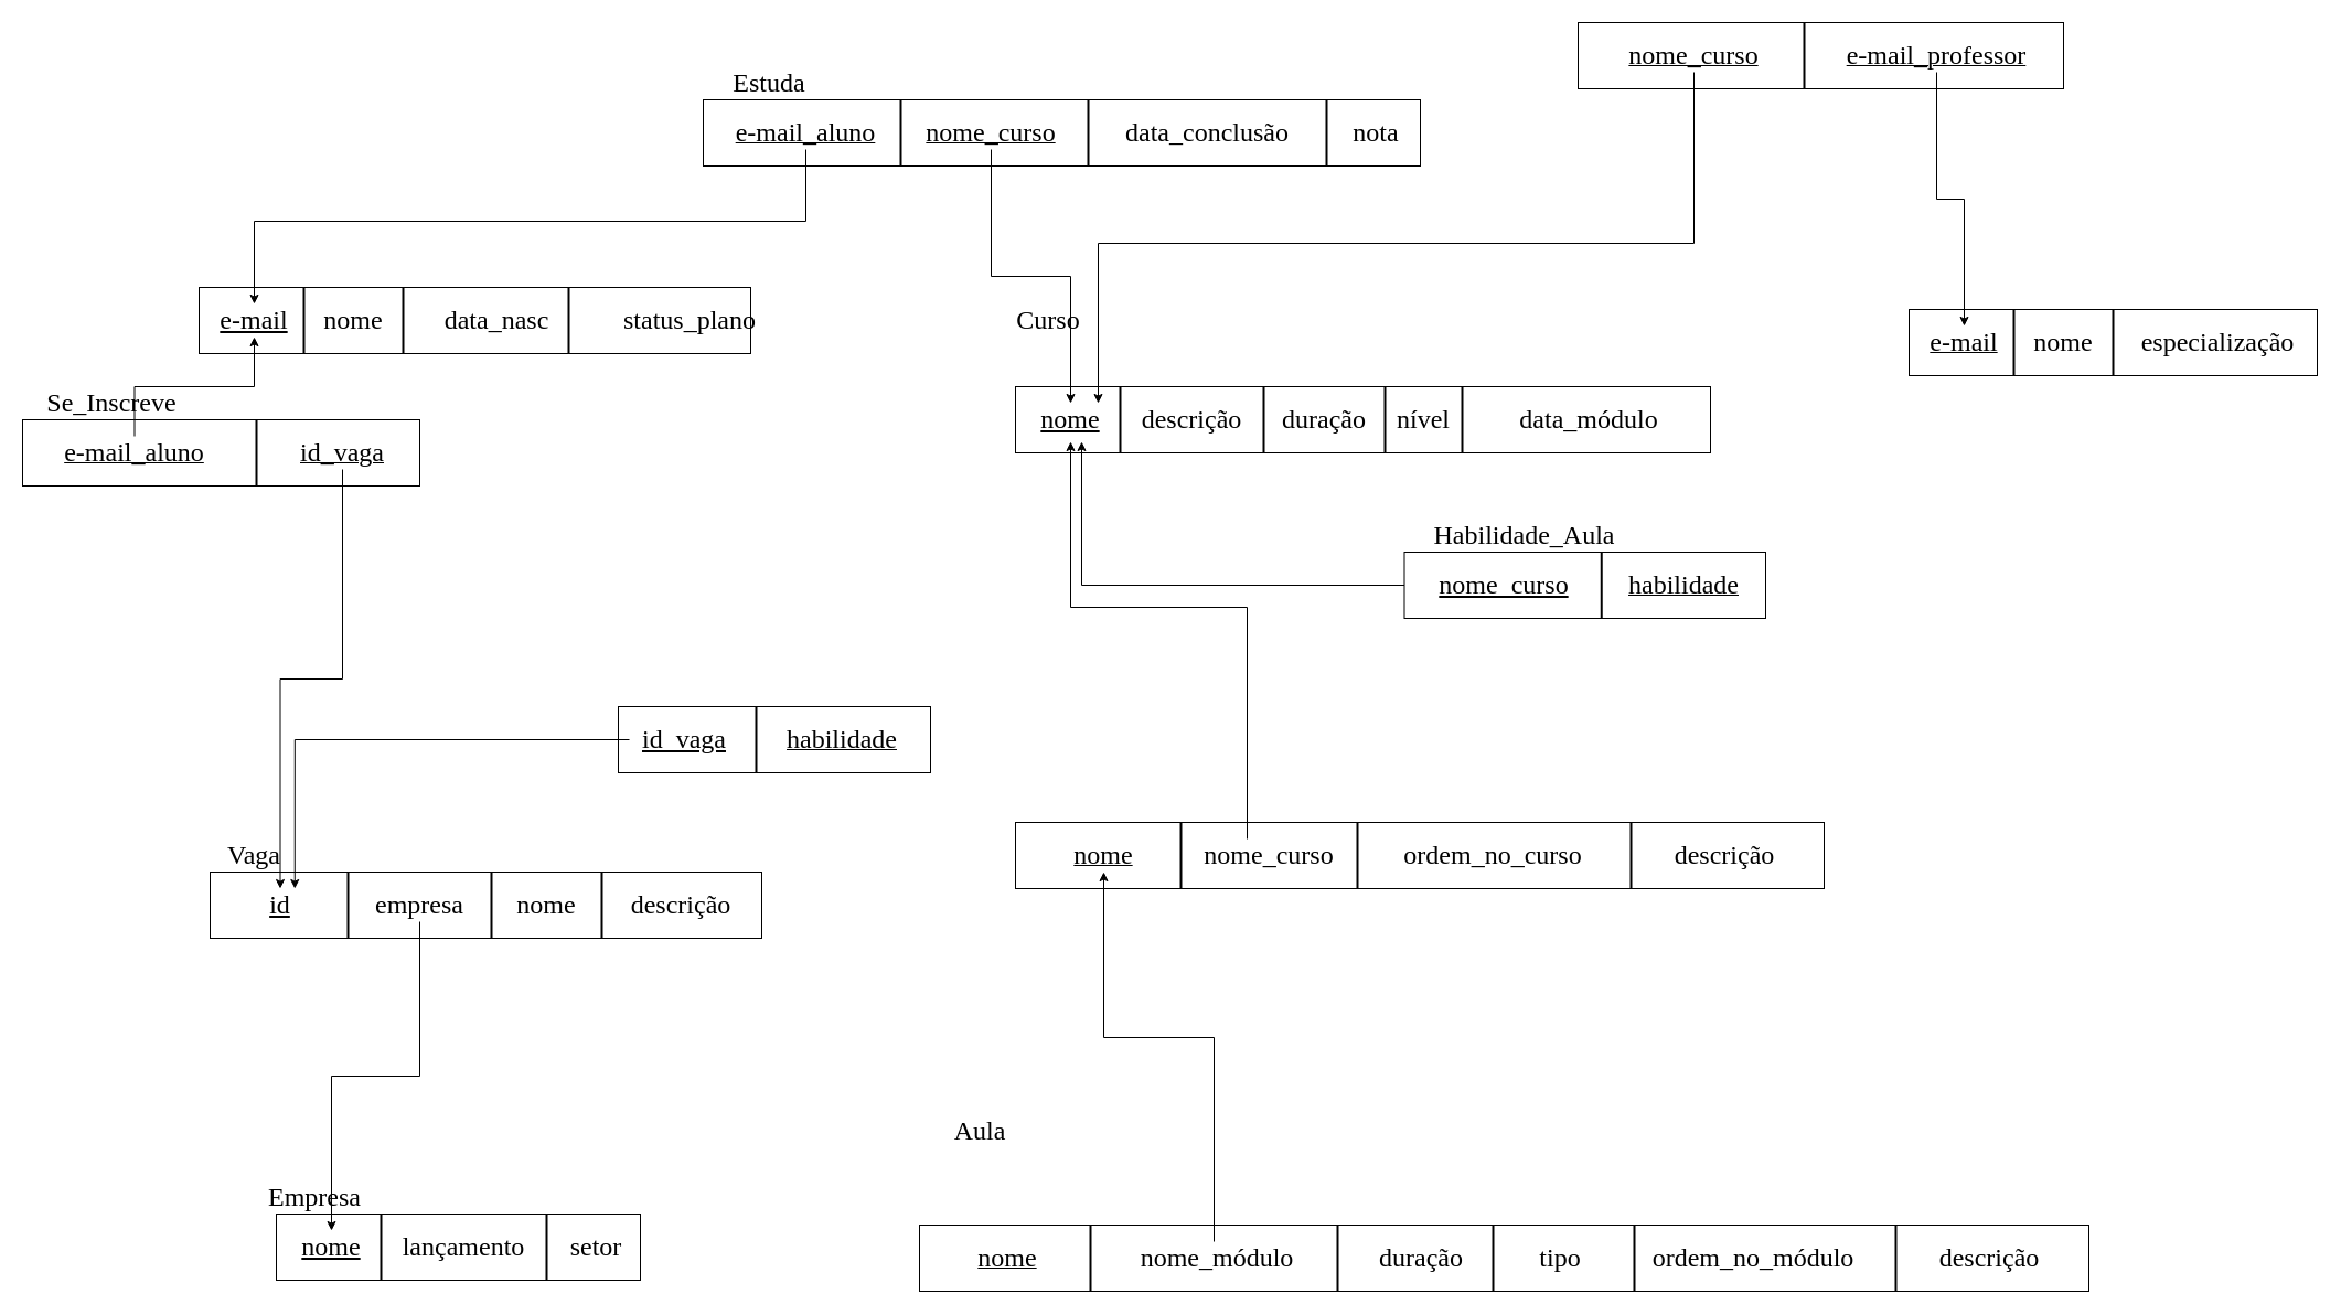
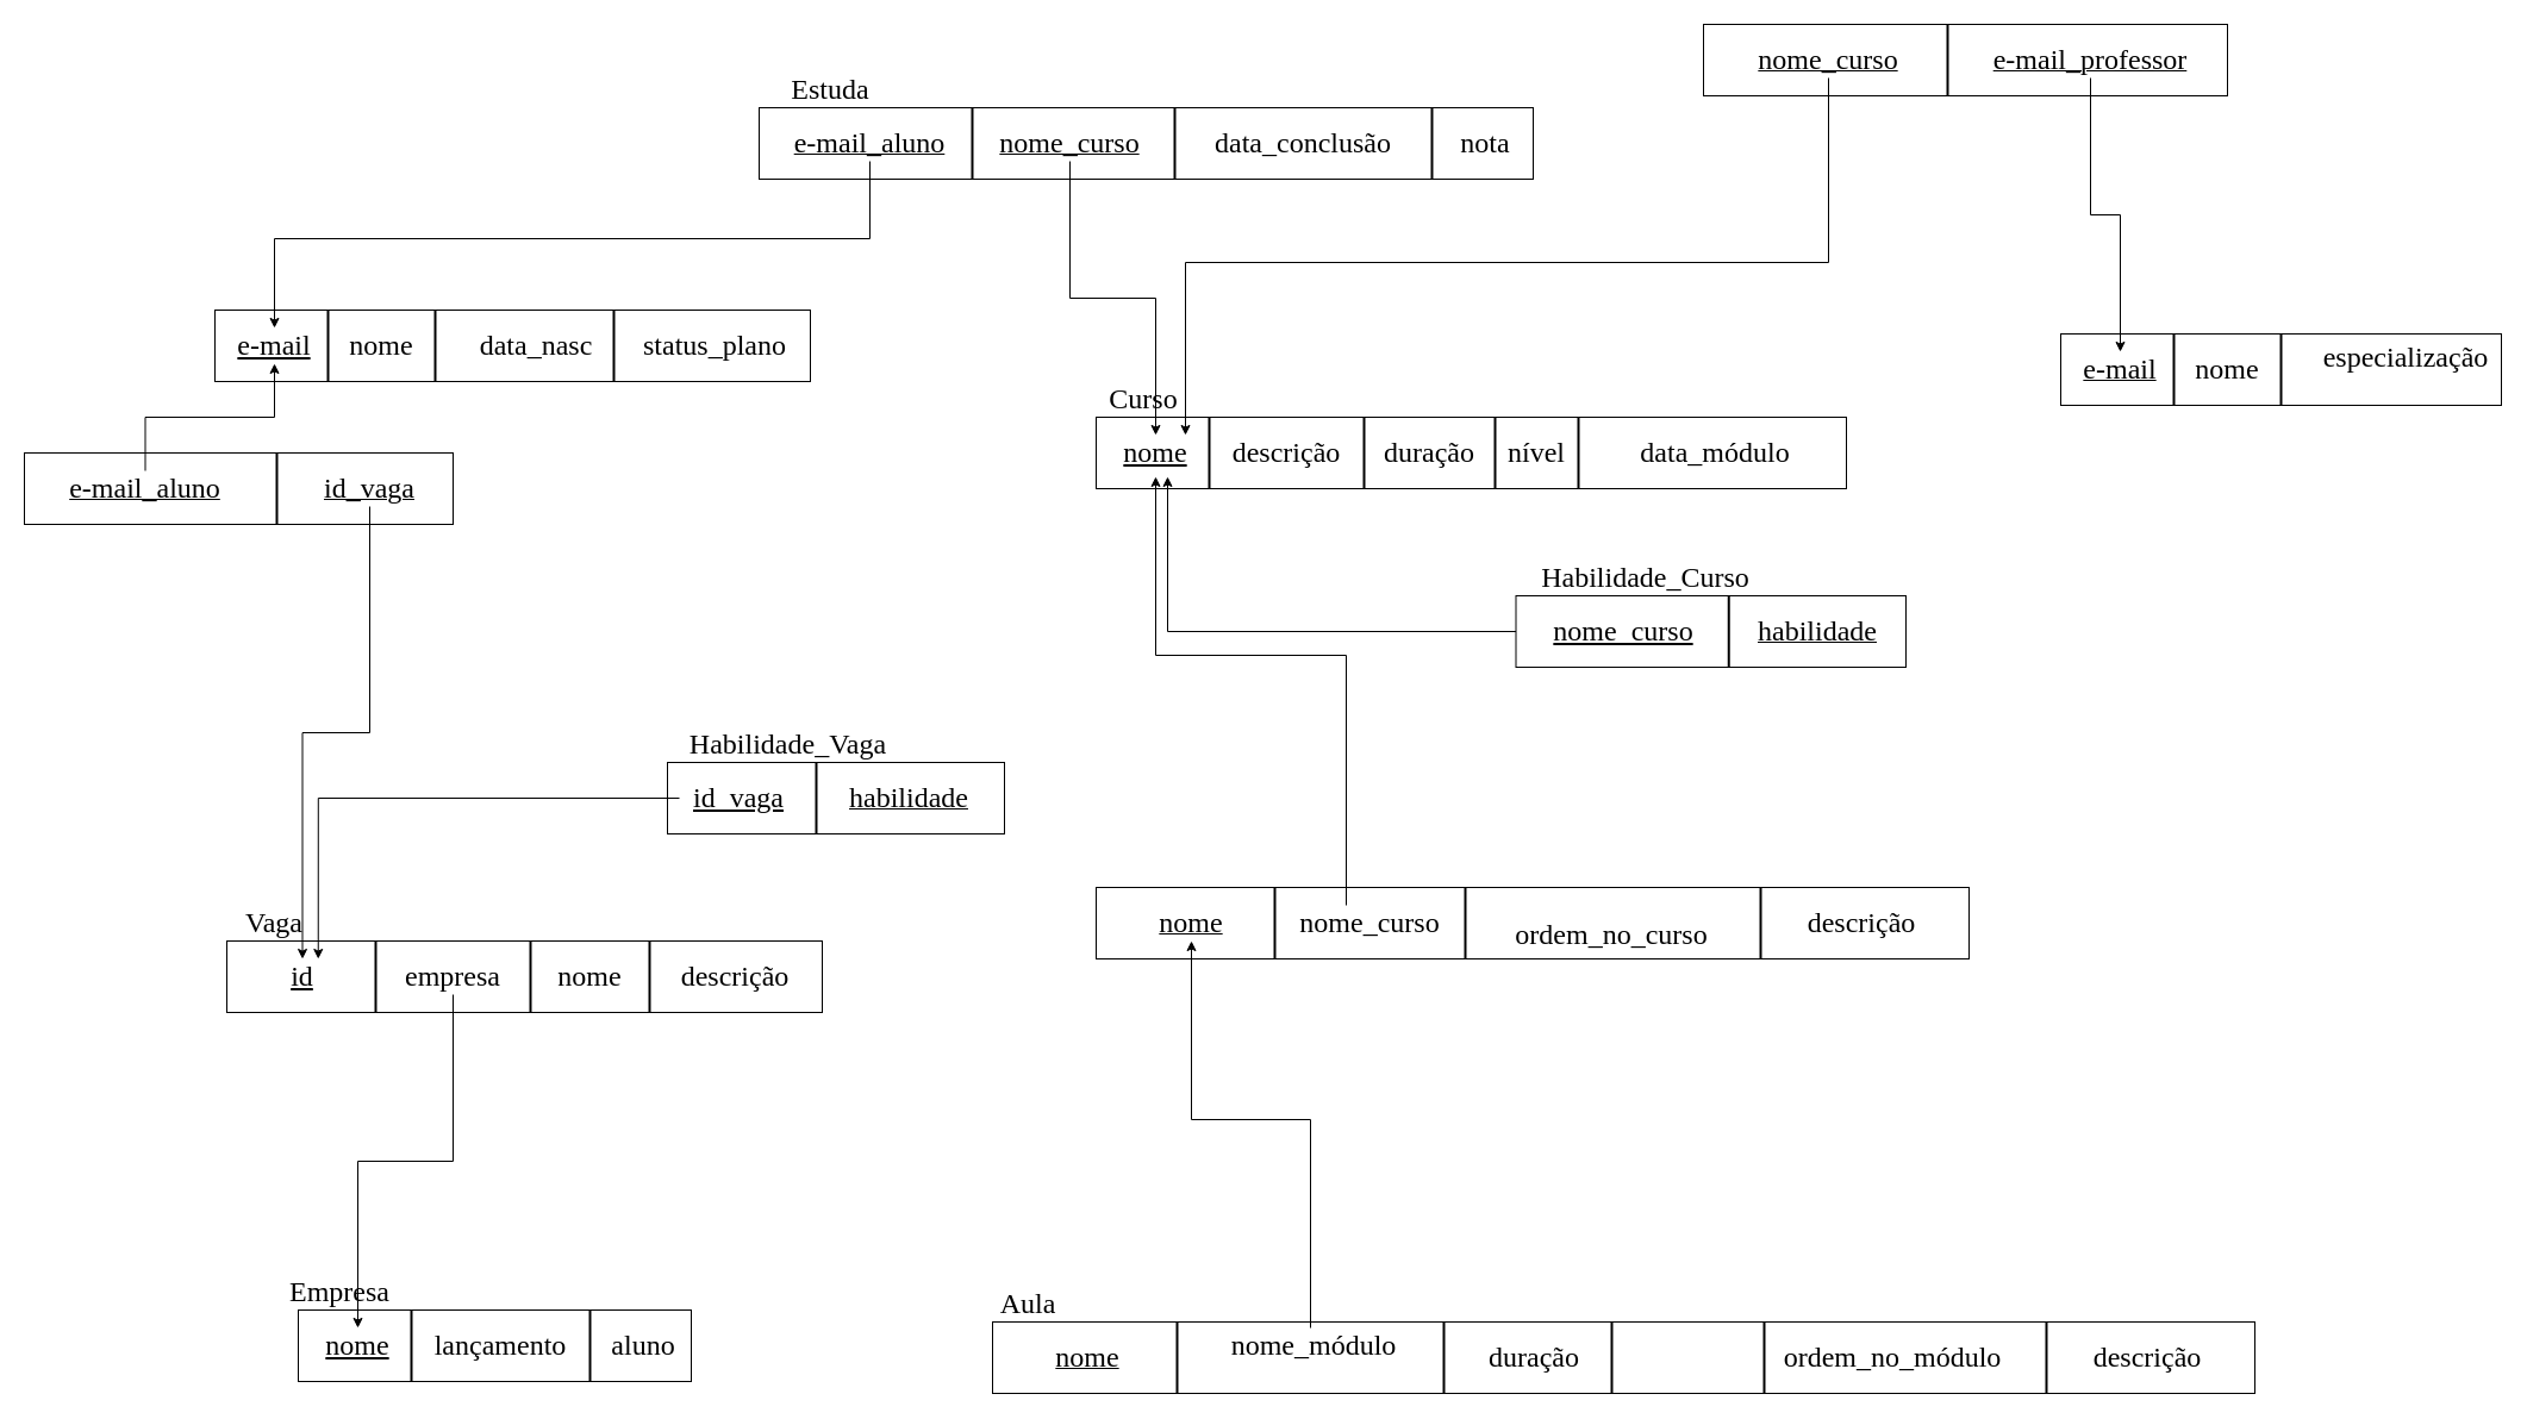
- <mxCell id="6" value="&lt;font face=&quot;Verdana&quot; style=&quot;font-size: 24px;&quot;&gt;status_plano&lt;/font&gt;" style="text;html=1;align=center;verticalAlign=middle;whiteSpace=wrap;rounded=0;" parent="1" vertex="1"><mxGeometry x="575" y="275" width="100" height="30" as="geometry" /></mxCell>
+ <mxCell id="6" value="&lt;font face=&quot;Verdana&quot; style=&quot;font-size: 24px;&quot;&gt;status_plano&lt;/font&gt;" style="text;html=1;align=center;verticalAlign=middle;whiteSpace=wrap;rounded=0;" parent="1" vertex="1"><mxGeometry x="550" y="275" width="100" height="30" as="geometry" /></mxCell>
- <mxCell id="11" value="&lt;font face=&quot;Verdana&quot; style=&quot;font-size: 24px;&quot;&gt;Curso&lt;/font&gt;" style="text;html=1;align=center;verticalAlign=middle;whiteSpace=wrap;rounded=0;" parent="1" vertex="1"><mxGeometry x="920" y="275" width="60" height="30" as="geometry" /></mxCell>
+ <mxCell id="11" value="&lt;font face=&quot;Verdana&quot; style=&quot;font-size: 24px;&quot;&gt;Curso&lt;/font&gt;" style="text;html=1;align=center;verticalAlign=middle;whiteSpace=wrap;rounded=0;" parent="1" vertex="1"><mxGeometry x="930" y="320" width="60" height="30" as="geometry" /></mxCell>
- <mxCell id="24" value="&lt;font face=&quot;Verdana&quot; style=&quot;font-size: 24px;&quot;&gt;especialização&lt;/font&gt;" style="text;html=1;align=center;verticalAlign=middle;whiteSpace=wrap;rounded=0;" parent="1" vertex="1"><mxGeometry x="1960" y="295" width="100" height="30" as="geometry" /></mxCell>
+ <mxCell id="24" value="&lt;font face=&quot;Verdana&quot; style=&quot;font-size: 24px;&quot;&gt;especialização&lt;/font&gt;" style="text;html=1;align=center;verticalAlign=middle;whiteSpace=wrap;rounded=0;" parent="1" vertex="1"><mxGeometry x="1970" y="285" width="100" height="30" as="geometry" /></mxCell>
- <mxCell id="77" value="&lt;font face=&quot;Verdana&quot;&gt;&lt;span style=&quot;font-size: 24px;&quot;&gt;Se_Inscreve&lt;/span&gt;&lt;/font&gt;" style="text;html=1;align=center;verticalAlign=middle;whiteSpace=wrap;rounded=0;" parent="1" vertex="1"><mxGeometry x="40" y="350" width="122" height="30" as="geometry" /></mxCell>
- <mxCell id="96" value="&lt;font face=&quot;Verdana&quot; style=&quot;font-size: 24px;&quot;&gt;Habilidade_Aula&lt;/font&gt;" style="text;html=1;align=center;verticalAlign=middle;whiteSpace=wrap;rounded=0;" vertex="1" parent="1"><mxGeometry x="1280" y="470" width="203" height="30" as="geometry" /></mxCell>
+ <mxCell id="96" value="&lt;font face=&quot;Verdana&quot; style=&quot;font-size: 24px;&quot;&gt;Habilidade_Curso&lt;/font&gt;" style="text;html=1;align=center;verticalAlign=middle;whiteSpace=wrap;rounded=0;" vertex="1" parent="1"><mxGeometry x="1280" y="470" width="203" height="30" as="geometry" /></mxCell>
+ <mxCell id="88" value="&lt;font face=&quot;Verdana&quot; style=&quot;font-size: 24px;&quot;&gt;Habilidade_Vaga&lt;/font&gt;" style="text;html=1;align=center;verticalAlign=middle;whiteSpace=wrap;rounded=0;" parent="1" vertex="1"><mxGeometry x="560" y="610" width="203" height="30" as="geometry" /></mxCell>
- <mxCell id="30" value="&lt;font face=&quot;Verdana&quot; style=&quot;font-size: 24px;&quot;&gt;ordem_no_curso&lt;/font&gt;" style="text;html=1;align=center;verticalAlign=middle;whiteSpace=wrap;rounded=0;" parent="1" vertex="1"><mxGeometry x="1253" y="760" width="200" height="30" as="geometry" /></mxCell>
+ <mxCell id="30" value="&lt;font face=&quot;Verdana&quot; style=&quot;font-size: 24px;&quot;&gt;ordem_no_curso&lt;/font&gt;" style="text;html=1;align=center;verticalAlign=middle;whiteSpace=wrap;rounded=0;" parent="1" vertex="1"><mxGeometry x="1253" y="770" width="200" height="30" as="geometry" /></mxCell>
- <mxCell id="34" value="&lt;font face=&quot;Verdana&quot; style=&quot;font-size: 24px;&quot;&gt;Aula&lt;/font&gt;" style="text;html=1;align=center;verticalAlign=middle;whiteSpace=wrap;rounded=0;" parent="1" vertex="1"><mxGeometry x="858" y="1010" width="60" height="30" as="geometry" /></mxCell>
+ <mxCell id="34" value="&lt;font face=&quot;Verdana&quot; style=&quot;font-size: 24px;&quot;&gt;Aula&lt;/font&gt;" style="text;html=1;align=center;verticalAlign=middle;whiteSpace=wrap;rounded=0;" parent="1" vertex="1"><mxGeometry x="833" y="1080" width="60" height="30" as="geometry" /></mxCell>
- <mxCell id="53" value="&lt;font face=&quot;Verdana&quot; style=&quot;font-size: 24px;&quot;&gt;setor&lt;/font&gt;" style="text;html=1;align=center;verticalAlign=middle;whiteSpace=wrap;rounded=0;" parent="1" vertex="1"><mxGeometry y="1115" width="100" height="30" as="geometry" x="490" /></mxCell>
+ <mxCell id="53" value="&lt;font face=&quot;Verdana&quot; style=&quot;font-size: 24px;&quot;&gt;aluno&lt;/font&gt;" style="text;html=1;align=center;verticalAlign=middle;whiteSpace=wrap;rounded=0;" parent="1" vertex="1"><mxGeometry y="1115" width="100" height="30" as="geometry" x="490" /></mxCell>
- <mxCell id="94" value="&lt;font face=&quot;Verdana&quot; style=&quot;font-size: 24px;&quot;&gt;nome_módulo&lt;/font&gt;" style="text;html=1;align=center;verticalAlign=middle;whiteSpace=wrap;rounded=0;" parent="1" vertex="1"><mxGeometry x="1023" y="1125" width="160" height="30" as="geometry" /></mxCell>
+ <mxCell id="94" value="&lt;font face=&quot;Verdana&quot; style=&quot;font-size: 24px;&quot;&gt;nome_módulo&lt;/font&gt;" style="text;html=1;align=center;verticalAlign=middle;whiteSpace=wrap;rounded=0;" parent="1" vertex="1"><mxGeometry x="1023" y="1115" width="160" height="30" as="geometry" /></mxCell>
- <mxCell id="38" value="&lt;font face=&quot;Verdana&quot; style=&quot;font-size: 24px;&quot;&gt;tipo&lt;/font&gt;" style="text;html=1;align=center;verticalAlign=middle;whiteSpace=wrap;rounded=0;" parent="1" vertex="1"><mxGeometry x="1384" y="1125" width="60" height="30" as="geometry" /></mxCell>
